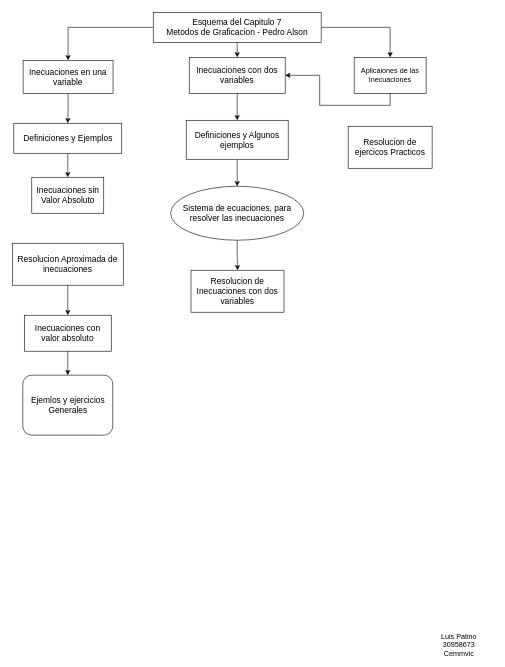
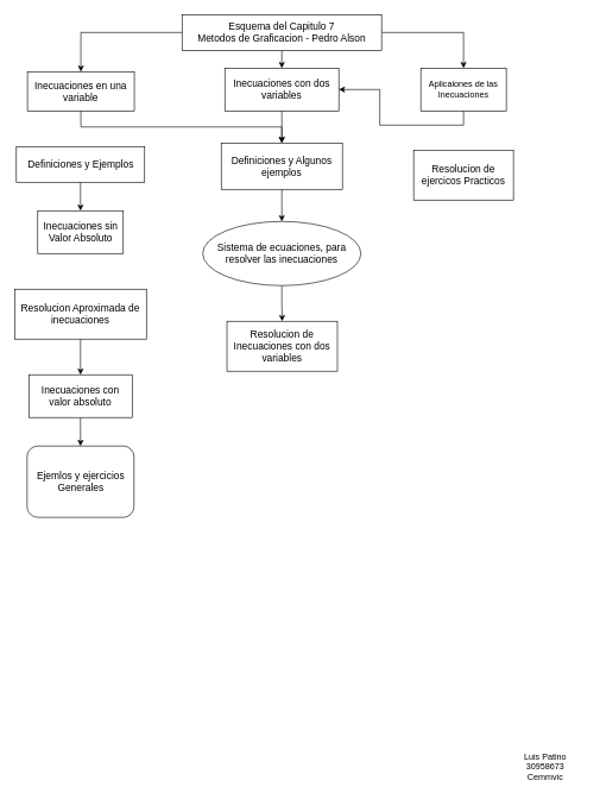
- <mxCell id="24" style="edgeStyle=orthogonalEdgeStyle;rounded=0;orthogonalLoop=1;jettySize=auto;html=1;exitX=0.5;exitY=1;exitDx=0;exitDy=0;" parent="1" source="25" target="7" edge="1"><mxGeometry relative="1" as="geometry" /></mxCell>
+ <mxCell id="24" style="edgeStyle=orthogonalEdgeStyle;rounded=0;orthogonalLoop=1;jettySize=auto;html=1;exitX=0.5;exitY=1;exitDx=0;exitDy=0;" parent="1" source="25" target="16" edge="1"><mxGeometry relative="1" as="geometry" /></mxCell>
